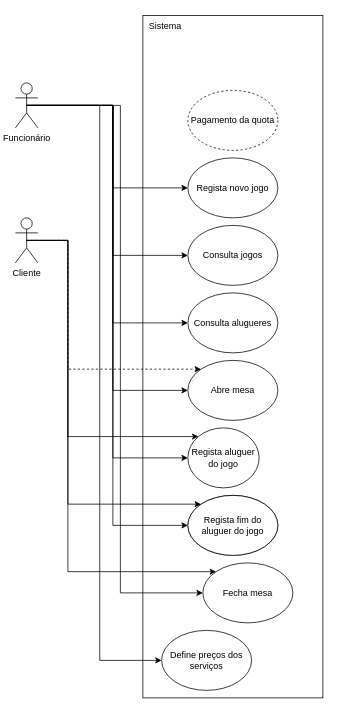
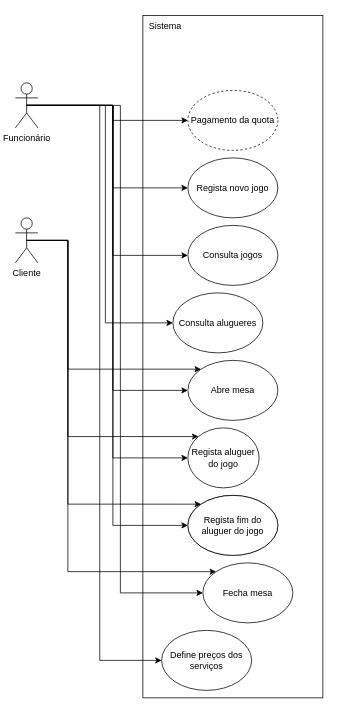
+ <mxCell id="3" style="edgeStyle=orthogonalEdgeStyle;rounded=0;orthogonalLoop=1;jettySize=auto;html=1;exitX=0.5;exitY=0.5;exitDx=0;exitDy=0;exitPerimeter=0;entryX=0;entryY=0.5;entryDx=0;entryDy=0;" edge="1" parent="1" source="12" target="13"><mxGeometry relative="1" as="geometry" /></mxCell>
- <mxCell id="16" value="Consulta alugueres" style="ellipse;whiteSpace=wrap;html=1;" vertex="1" parent="1"><mxGeometry x="250" y="390" width="120" height="80" as="geometry" /></mxCell>
+ <mxCell id="16" value="Consulta alugueres" style="ellipse;whiteSpace=wrap;html=1;" vertex="1" parent="1"><mxGeometry x="230" y="390" width="120" height="80" as="geometry" /></mxCell>
- <mxCell id="24" style="edgeStyle=orthogonalEdgeStyle;rounded=0;orthogonalLoop=1;jettySize=auto;html=1;exitX=0.5;exitY=0.5;exitDx=0;exitDy=0;exitPerimeter=0;entryX=0;entryY=0;entryDx=0;entryDy=0;dashed=1;" edge="1" parent="1" source="28" target="17"><mxGeometry relative="1" as="geometry"><Array as="points"><mxPoint x="90" y="320" /><mxPoint x="90" y="492" /></Array></mxGeometry></mxCell>
+ <mxCell id="24" style="edgeStyle=orthogonalEdgeStyle;rounded=0;orthogonalLoop=1;jettySize=auto;html=1;exitX=0.5;exitY=0.5;exitDx=0;exitDy=0;exitPerimeter=0;entryX=0;entryY=0;entryDx=0;entryDy=0;" edge="1" parent="1" source="28" target="17"><mxGeometry relative="1" as="geometry"><Array as="points"><mxPoint x="90" y="320" /><mxPoint x="90" y="492" /></Array></mxGeometry></mxCell>
